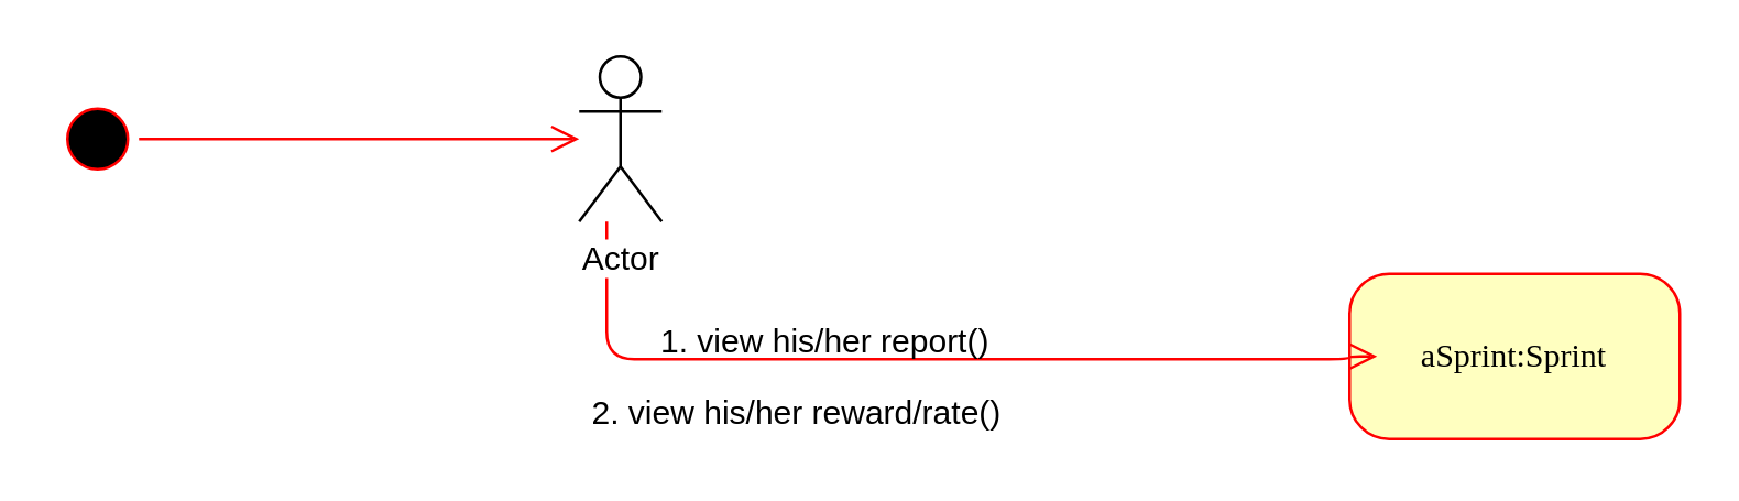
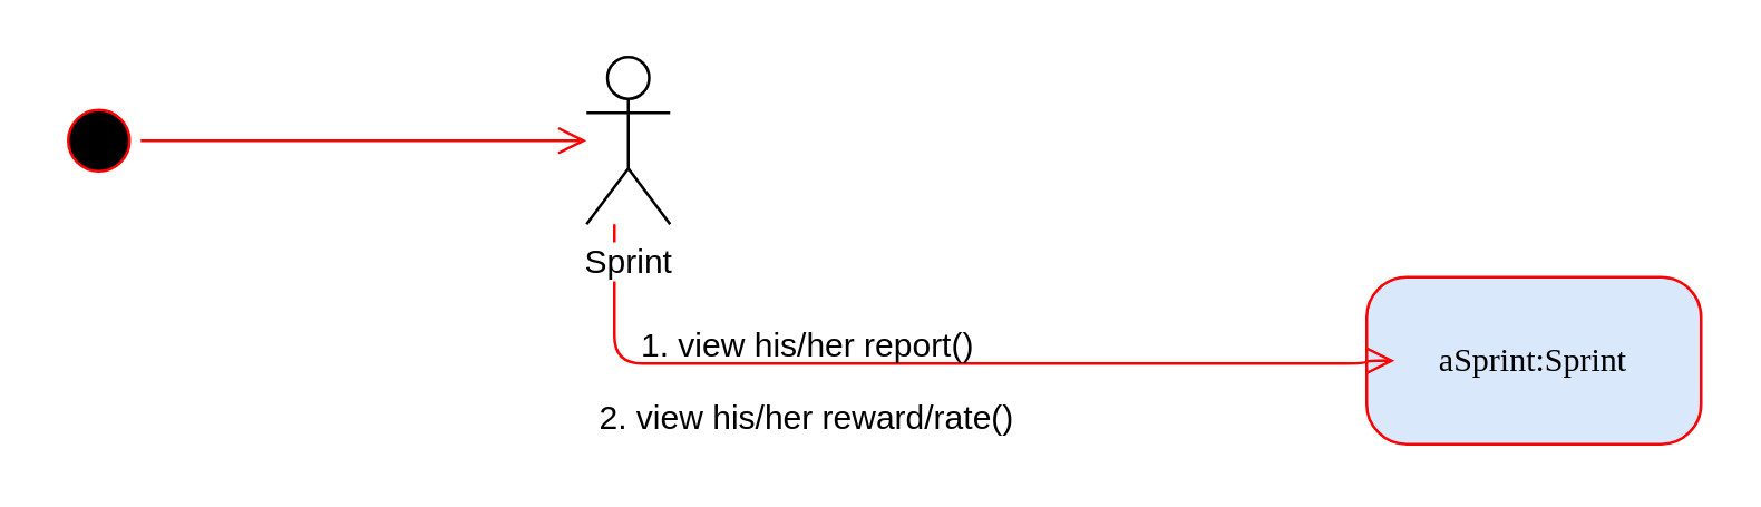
- <mxCell id="7" value="Actor" style="shape=umlActor;verticalLabelPosition=bottom;labelBackgroundColor=#ffffff;verticalAlign=top;html=1;outlineConnect=0;" vertex="1" parent="1"><mxGeometry x="210" y="20" width="30" height="60" as="geometry" /></mxCell>
+ <mxCell id="7" value="Sprint" style="shape=umlActor;verticalLabelPosition=bottom;labelBackgroundColor=#ffffff;verticalAlign=top;html=1;outlineConnect=0;" vertex="1" parent="1"><mxGeometry x="210" y="20" width="30" height="60" as="geometry" /></mxCell>
- <mxCell id="6" value="1. view his/her report()" style="text;html=1;resizable=0;points=[];autosize=1;align=left;verticalAlign=top;spacingTop=-4;" vertex="1" parent="1"><mxGeometry x="238" y="114" width="150" height="20" as="geometry" /></mxCell>
+ <mxCell id="6" value="1. view his/her report()" style="text;html=1;resizable=0;points=[];autosize=1;align=left;verticalAlign=top;spacingTop=-4;" vertex="1" parent="1"><mxGeometry x="228" y="114" width="150" height="20" as="geometry" /></mxCell>
- <mxCell id="3" value="aSprint:Sprint" style="rounded=1;whiteSpace=wrap;html=1;arcSize=24;fillColor=#ffffc0;strokeColor=#ff0000;shadow=0;comic=0;labelBackgroundColor=none;fontFamily=Verdana;fontSize=12;fontColor=#000000;align=center;" vertex="1" parent="1"><mxGeometry x="490" y="99" width="120" height="60" as="geometry" /></mxCell>
+ <mxCell id="3" value="aSprint:Sprint" style="rounded=1;whiteSpace=wrap;html=1;arcSize=24;fillColor=#dae8fc;strokeColor=#ff0000;shadow=0;comic=0;labelBackgroundColor=none;fontFamily=Verdana;fontSize=12;fontColor=#000000;align=center;" vertex="1" parent="1"><mxGeometry x="490" y="99" width="120" height="60" as="geometry" /></mxCell>
